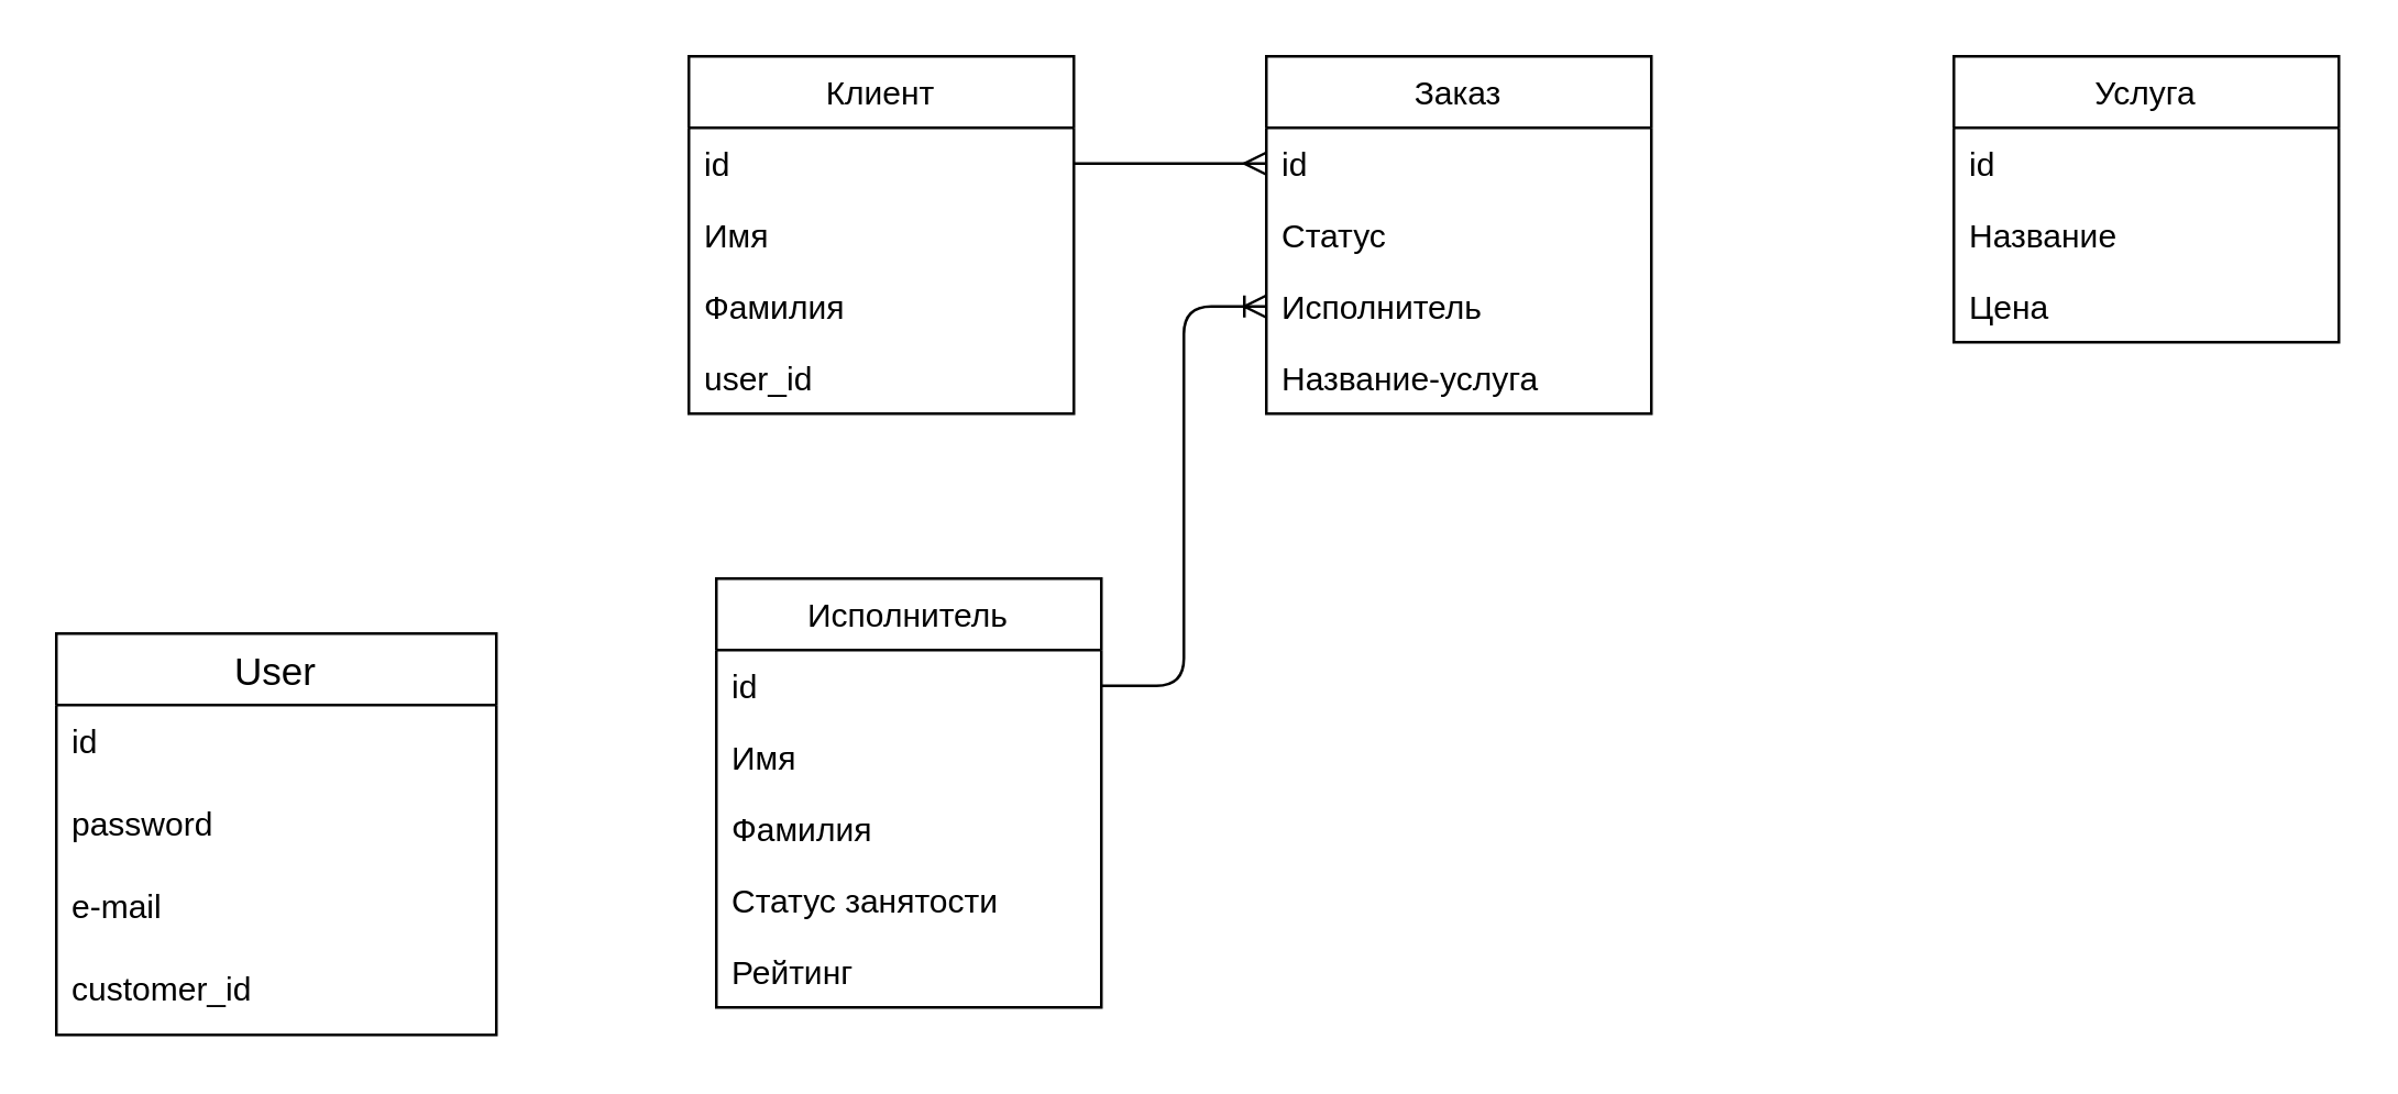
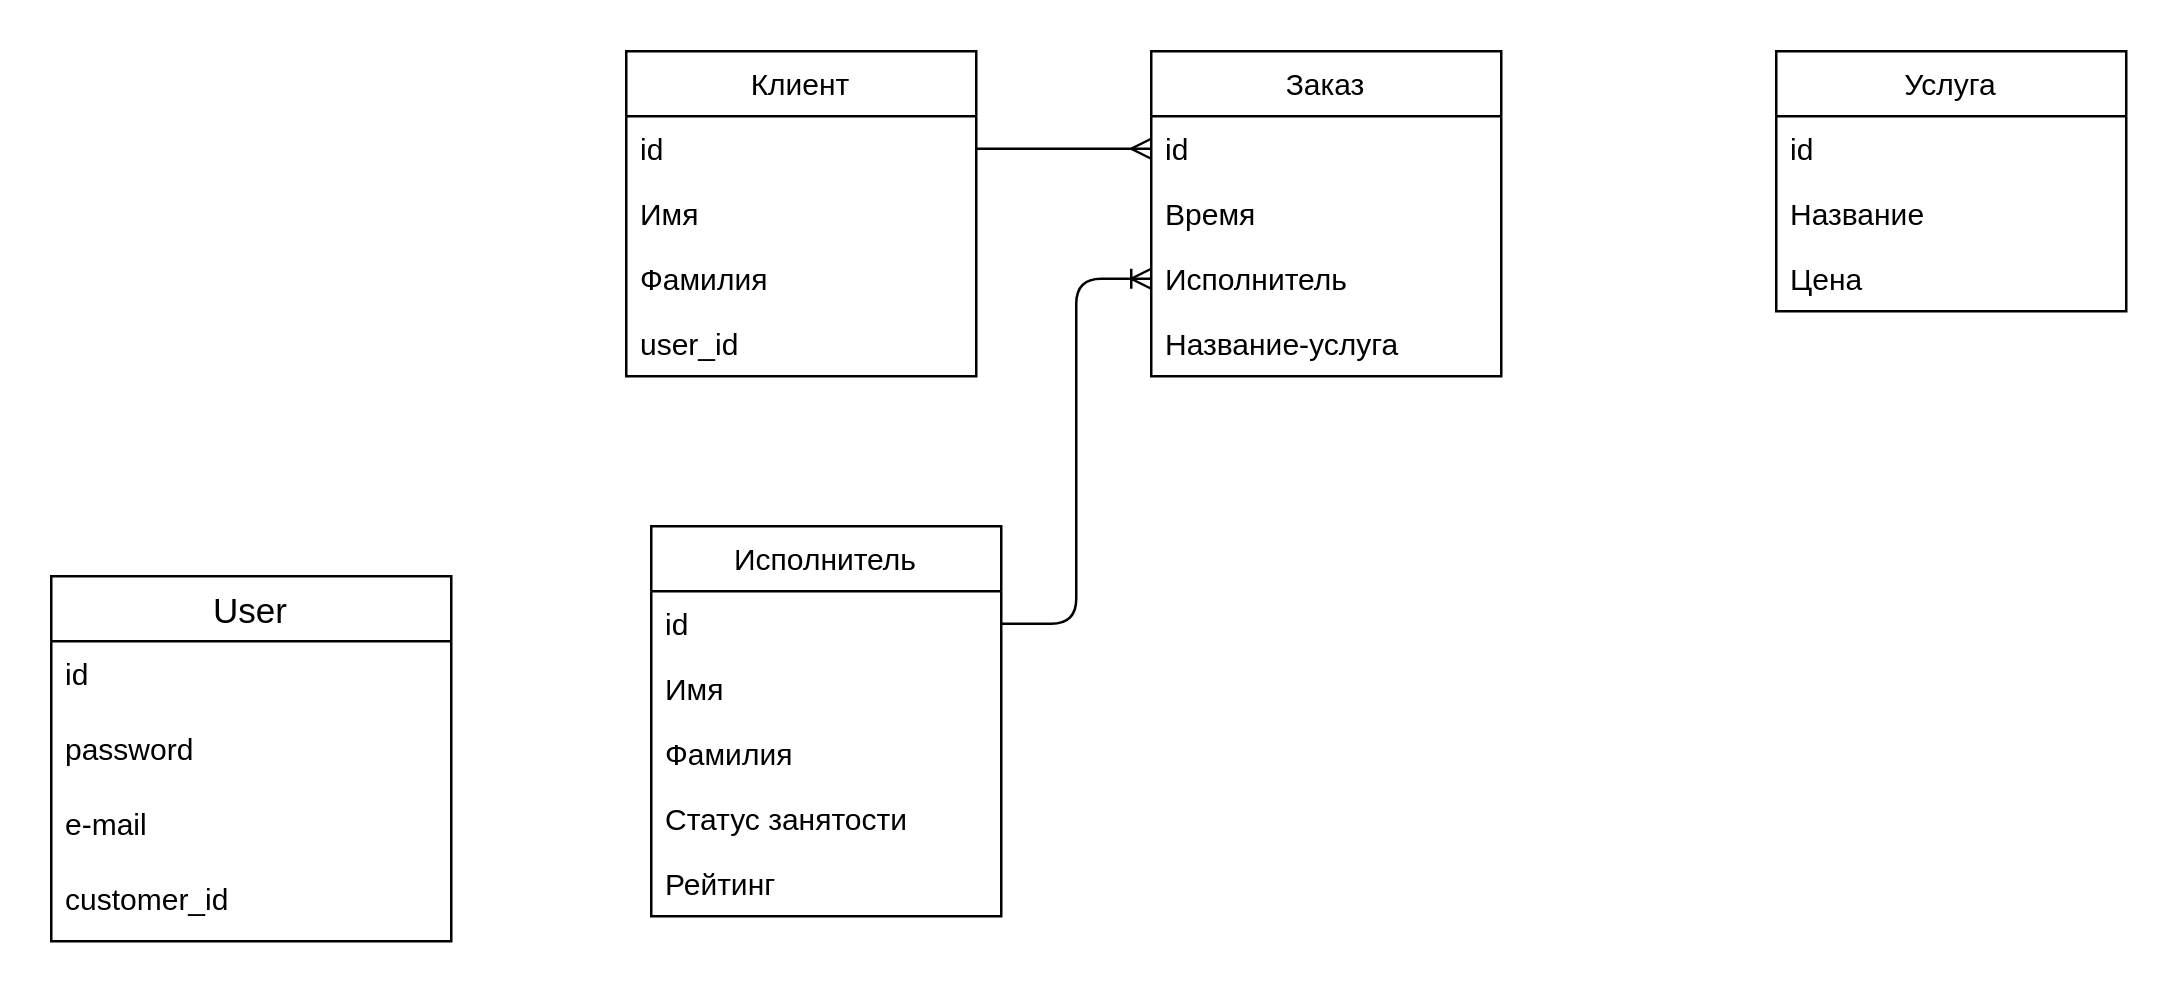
- <mxCell id="9" value="Статус" style="text;strokeColor=none;fillColor=none;align=left;verticalAlign=top;spacingLeft=4;spacingRight=4;overflow=hidden;rotatable=0;points=[[0,0.5],[1,0.5]];portConstraint=eastwest;" vertex="1" parent="7"><mxGeometry y="52" width="140" height="26" as="geometry" /></mxCell>
+ <mxCell id="9" value="Время" style="text;strokeColor=none;fillColor=none;align=left;verticalAlign=top;spacingLeft=4;spacingRight=4;overflow=hidden;rotatable=0;points=[[0,0.5],[1,0.5]];portConstraint=eastwest;" vertex="1" parent="7"><mxGeometry y="52" width="140" height="26" as="geometry" /></mxCell>
